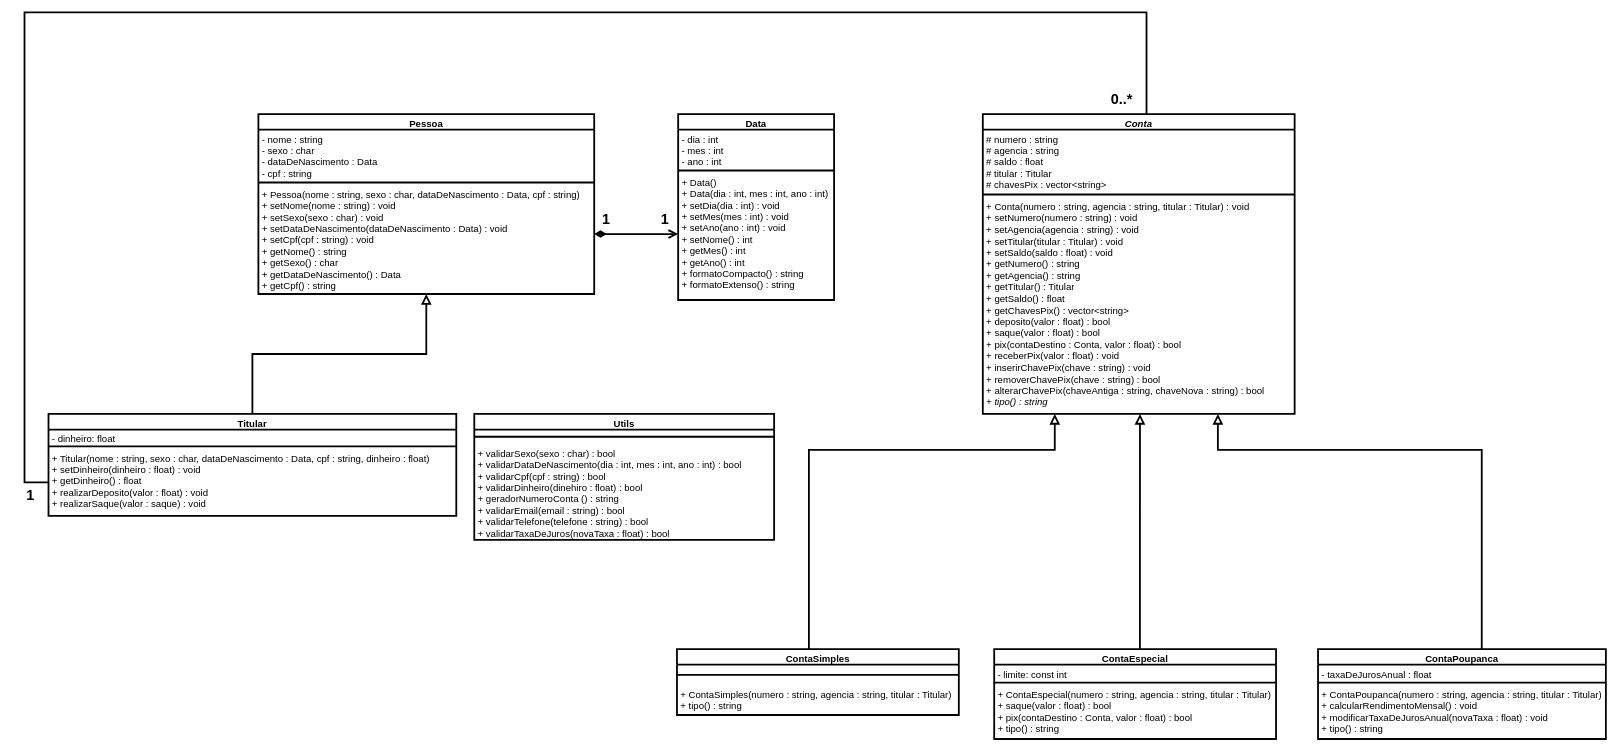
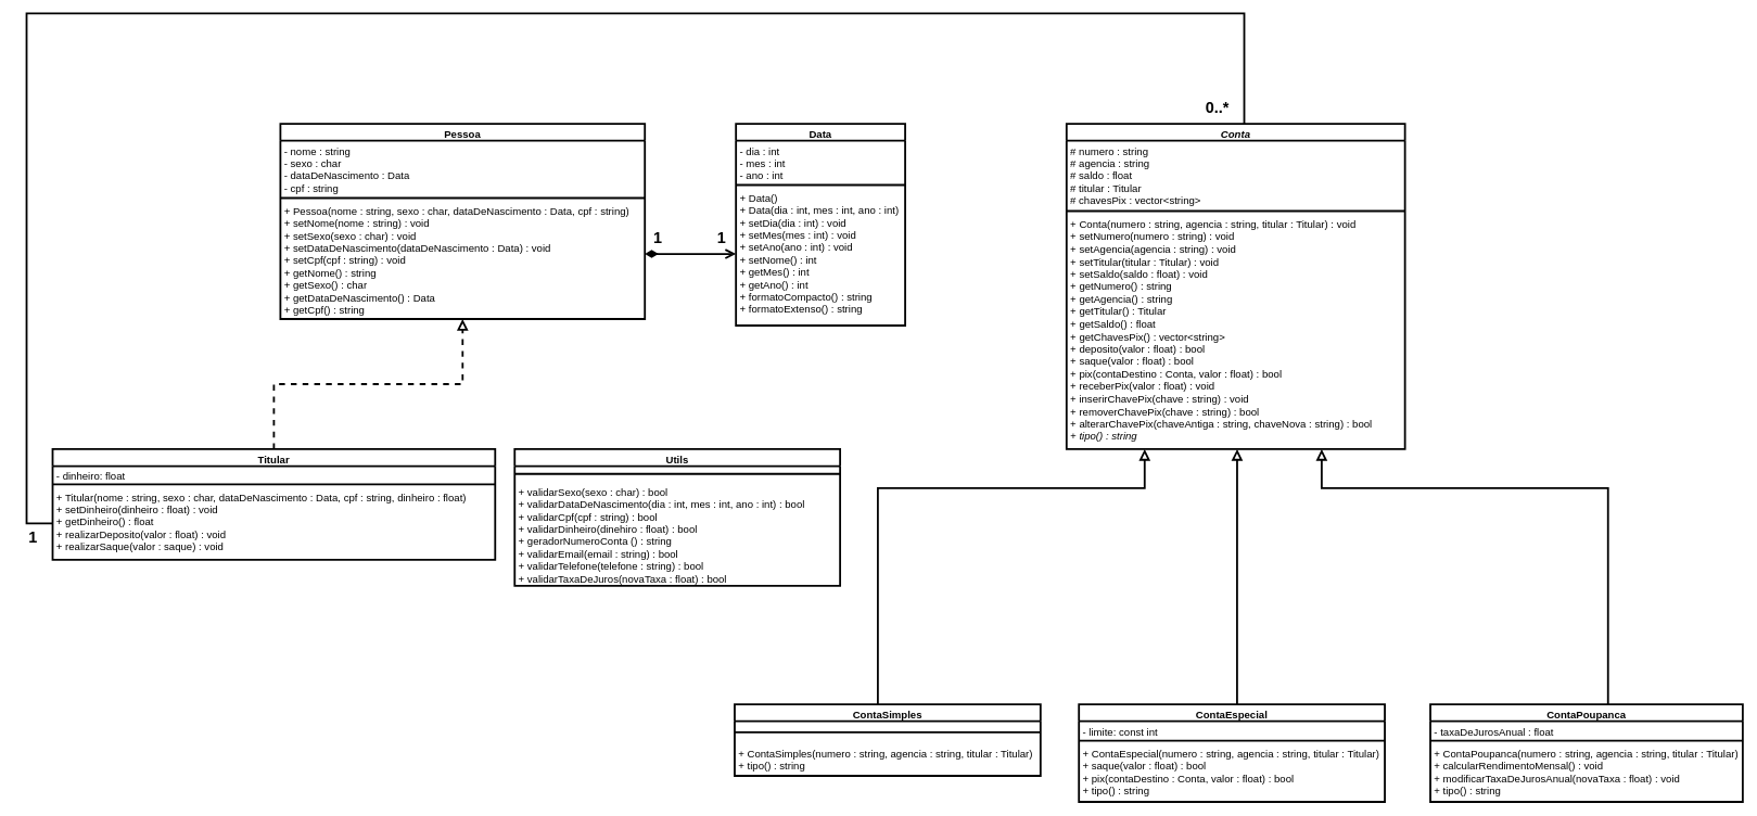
- <mxCell id="2" value="" style="edgeStyle=orthogonalEdgeStyle;rounded=0;orthogonalLoop=1;jettySize=auto;html=1;fontSize=16;endArrow=block;endFill=0;endSize=10;strokeColor=#000000;entryX=0.5;entryY=1;entryDx=0;entryDy=0;startSize=10;strokeWidth=3;" parent="1" source="3" target="20" edge="1"><mxGeometry relative="1" as="geometry"><mxPoint x="340" y="879.8" as="targetPoint" /></mxGeometry></mxCell>
+ <mxCell id="2" value="" style="edgeStyle=orthogonalEdgeStyle;rounded=0;orthogonalLoop=1;jettySize=auto;html=1;fontSize=16;endArrow=block;endFill=0;endSize=10;strokeColor=#000000;entryX=0.5;entryY=1;entryDx=0;entryDy=0;startSize=10;strokeWidth=3;dashed=1;" parent="1" source="3" target="20" edge="1"><mxGeometry relative="1" as="geometry"><mxPoint x="340" y="879.8" as="targetPoint" /></mxGeometry></mxCell>
